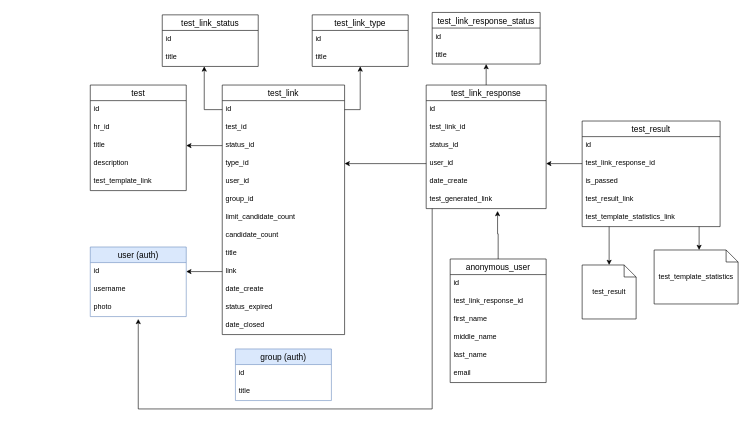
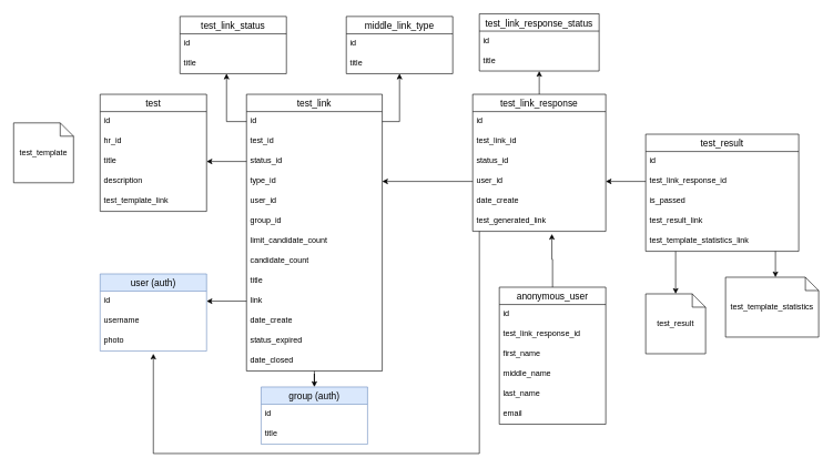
- <mxCell id="20" value="test_link_type" style="swimlane;fontStyle=0;childLayout=stackLayout;horizontal=1;startSize=26;horizontalStack=0;resizeParent=1;resizeParentMax=0;resizeLast=0;collapsible=1;marginBottom=0;align=center;fontSize=14;" parent="1" vertex="1"><mxGeometry x="520" y="24" width="160" height="86" as="geometry" /></mxCell>
+ <mxCell id="20" value="middle_link_type" style="swimlane;fontStyle=0;childLayout=stackLayout;horizontal=1;startSize=26;horizontalStack=0;resizeParent=1;resizeParentMax=0;resizeLast=0;collapsible=1;marginBottom=0;align=center;fontSize=14;" parent="1" vertex="1"><mxGeometry x="520" y="24" width="160" height="86" as="geometry" /></mxCell>
+ <mxCell id="51" value="test_template" style="shape=note;size=20;whiteSpace=wrap;html=1;" parent="1" vertex="1"><mxGeometry x="20" y="184" width="90" height="90" as="geometry" /></mxCell>
+ <mxCell id="2" style="edgeStyle=orthogonalEdgeStyle;rounded=0;orthogonalLoop=1;jettySize=auto;html=1;entryX=0.5;entryY=0;entryDx=0;entryDy=0;" parent="1" source="3" target="48" edge="1"><mxGeometry relative="1" as="geometry" /></mxCell>
